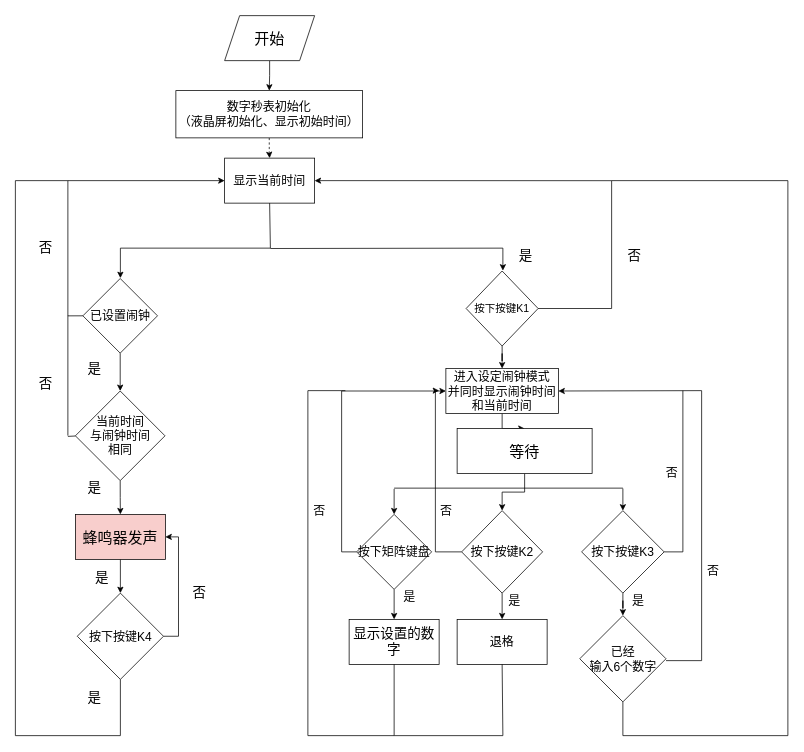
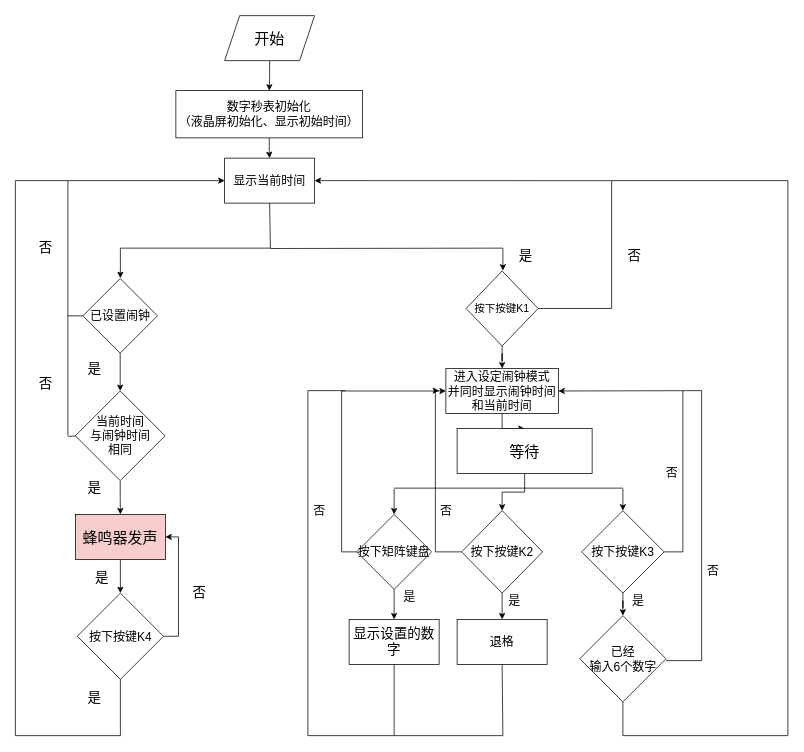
- <mxCell id="4" style="edgeStyle=orthogonalEdgeStyle;rounded=0;orthogonalLoop=1;jettySize=auto;html=1;entryX=0.5;entryY=0;entryDx=0;entryDy=0;dashed=1;" edge="1" parent="1" source="5" target="8"><mxGeometry relative="1" as="geometry" /></mxCell>
+ <mxCell id="4" style="edgeStyle=orthogonalEdgeStyle;rounded=0;orthogonalLoop=1;jettySize=auto;html=1;entryX=0.5;entryY=0;entryDx=0;entryDy=0;" edge="1" parent="1" source="5" target="8"><mxGeometry relative="1" as="geometry" /></mxCell>
